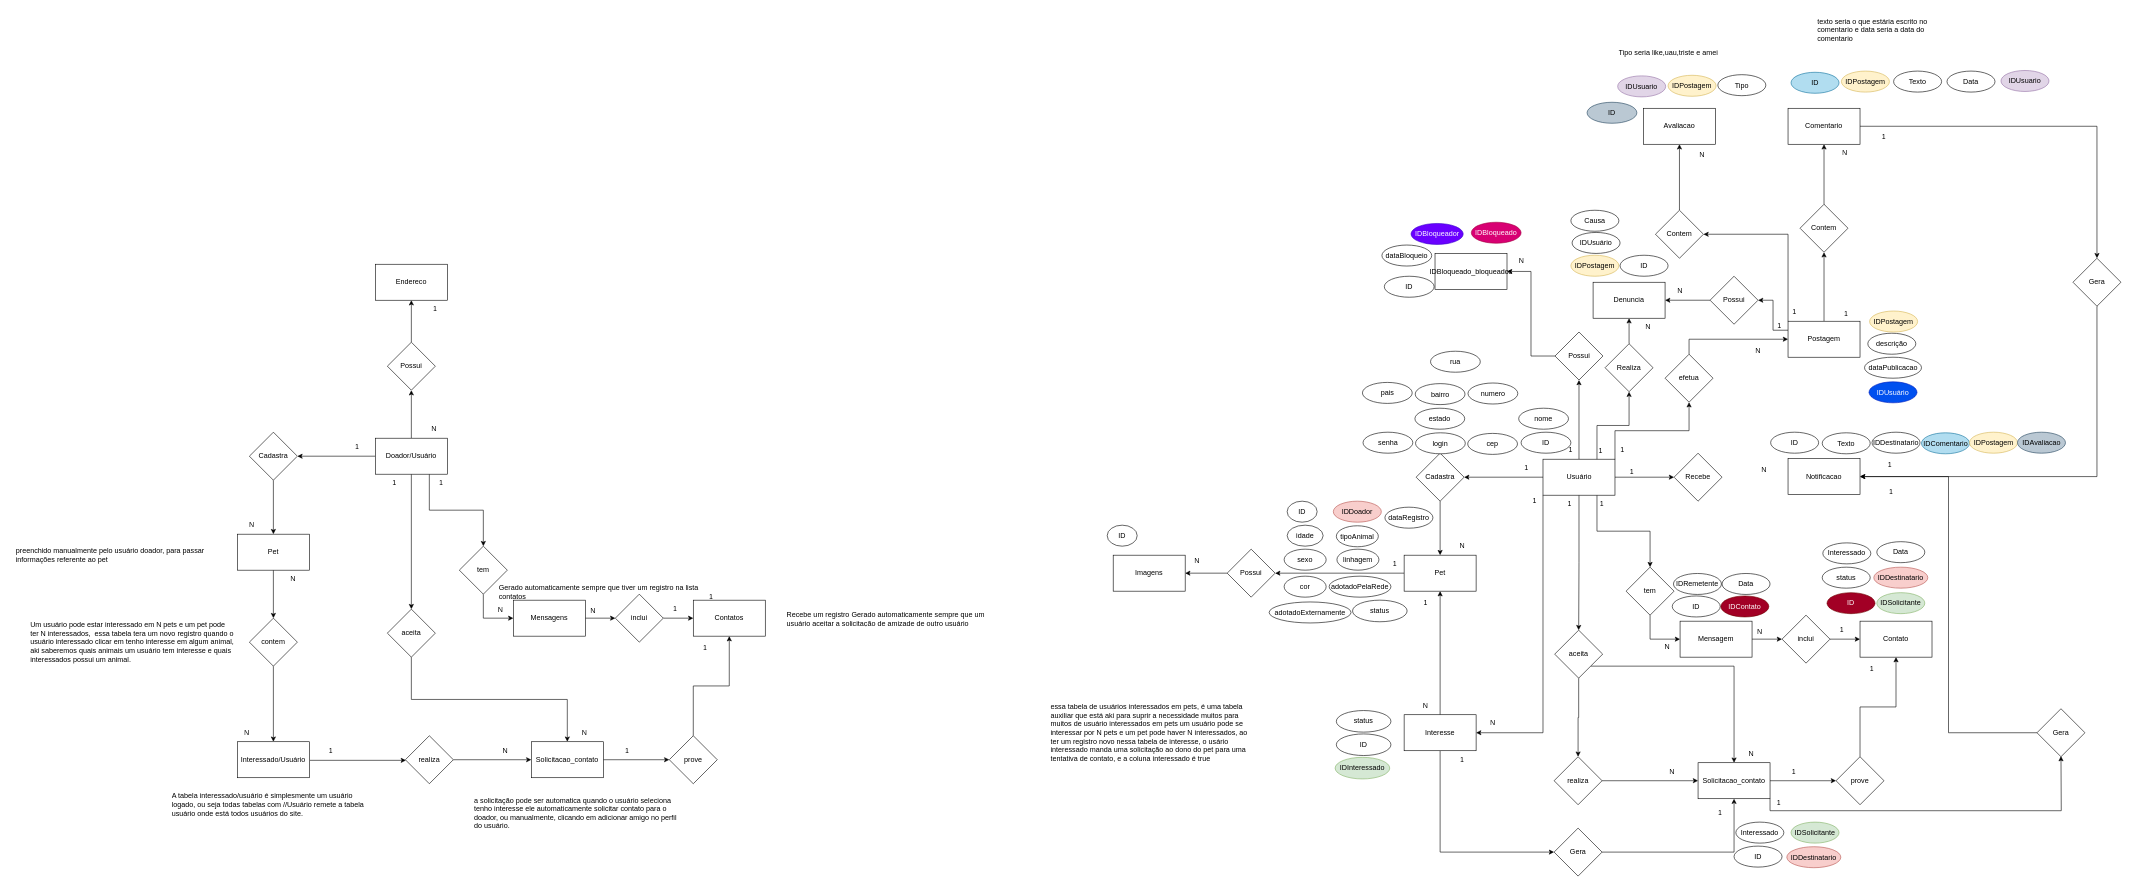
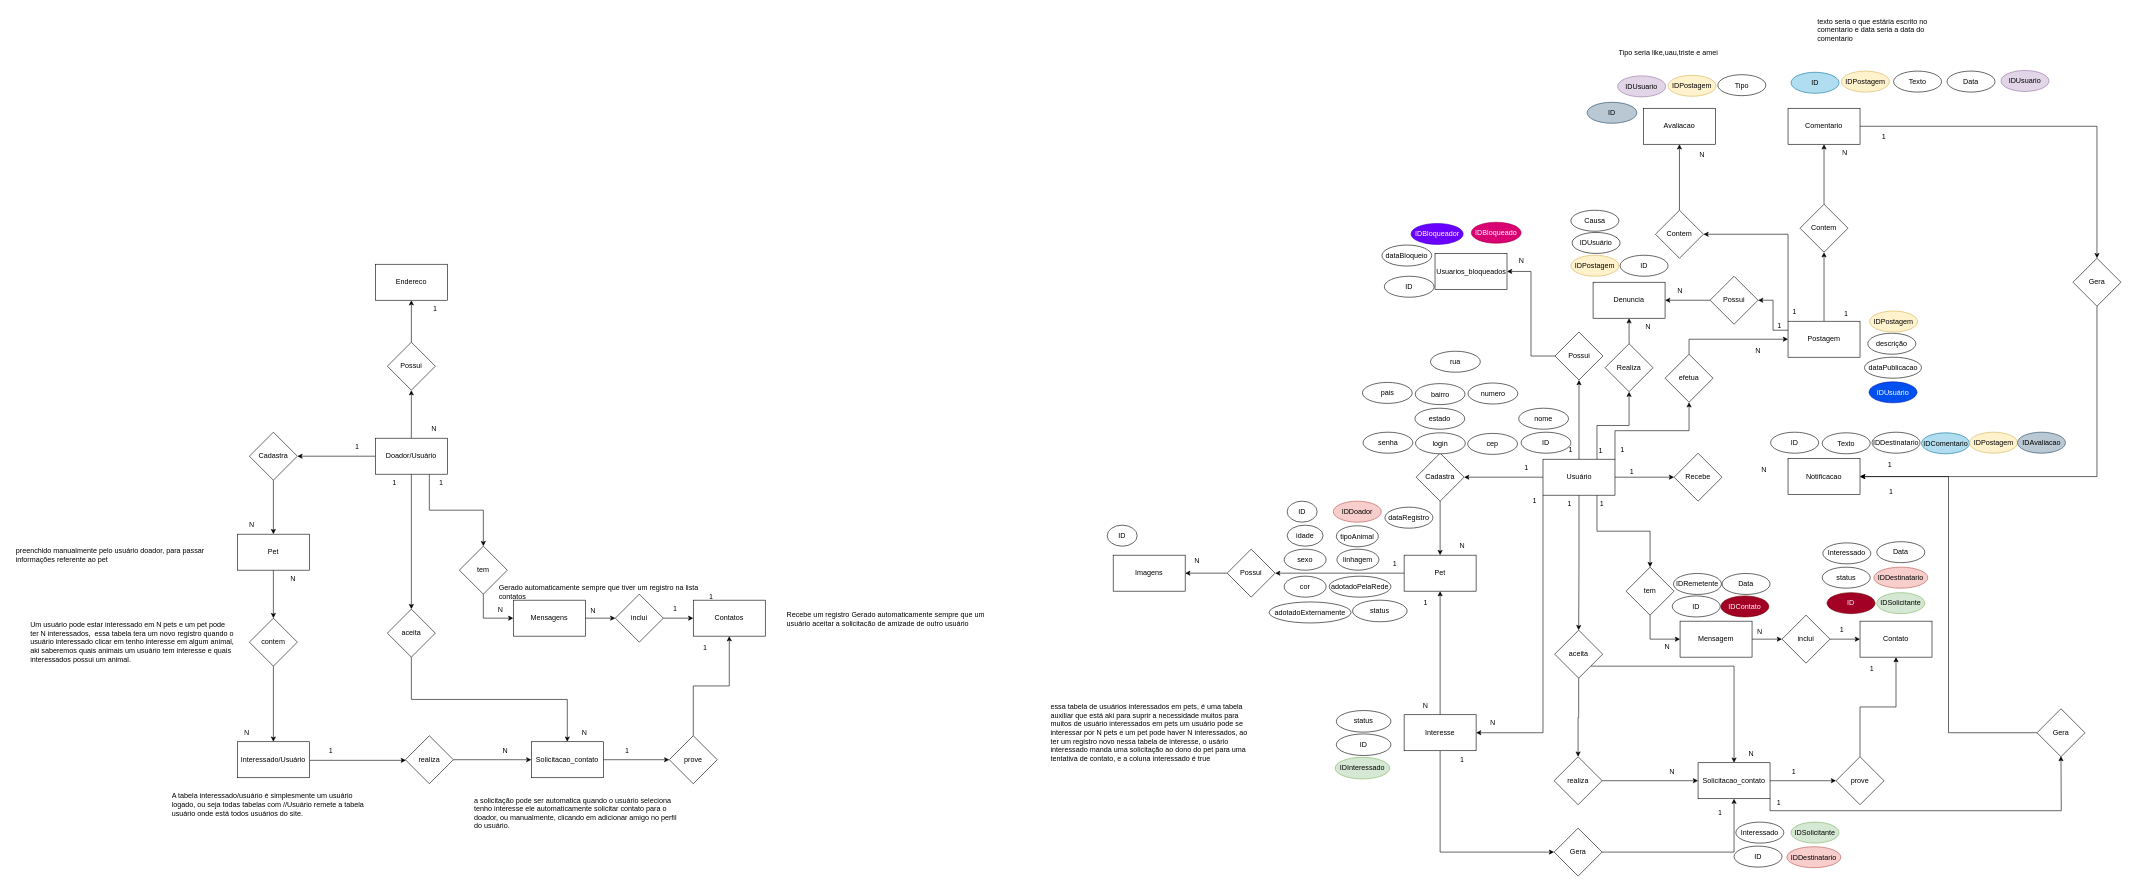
- <mxCell id="155" value="IDBloqueado_bloqueados" style="rounded=0;whiteSpace=wrap;html=1;" parent="1" vertex="1"><mxGeometry x="2391.5" y="422" width="120" height="60" as="geometry" /></mxCell>
+ <mxCell id="155" value="Usuarios_bloqueados" style="rounded=0;whiteSpace=wrap;html=1;" parent="1" vertex="1"><mxGeometry x="2391.5" y="422" width="120" height="60" as="geometry" /></mxCell>
